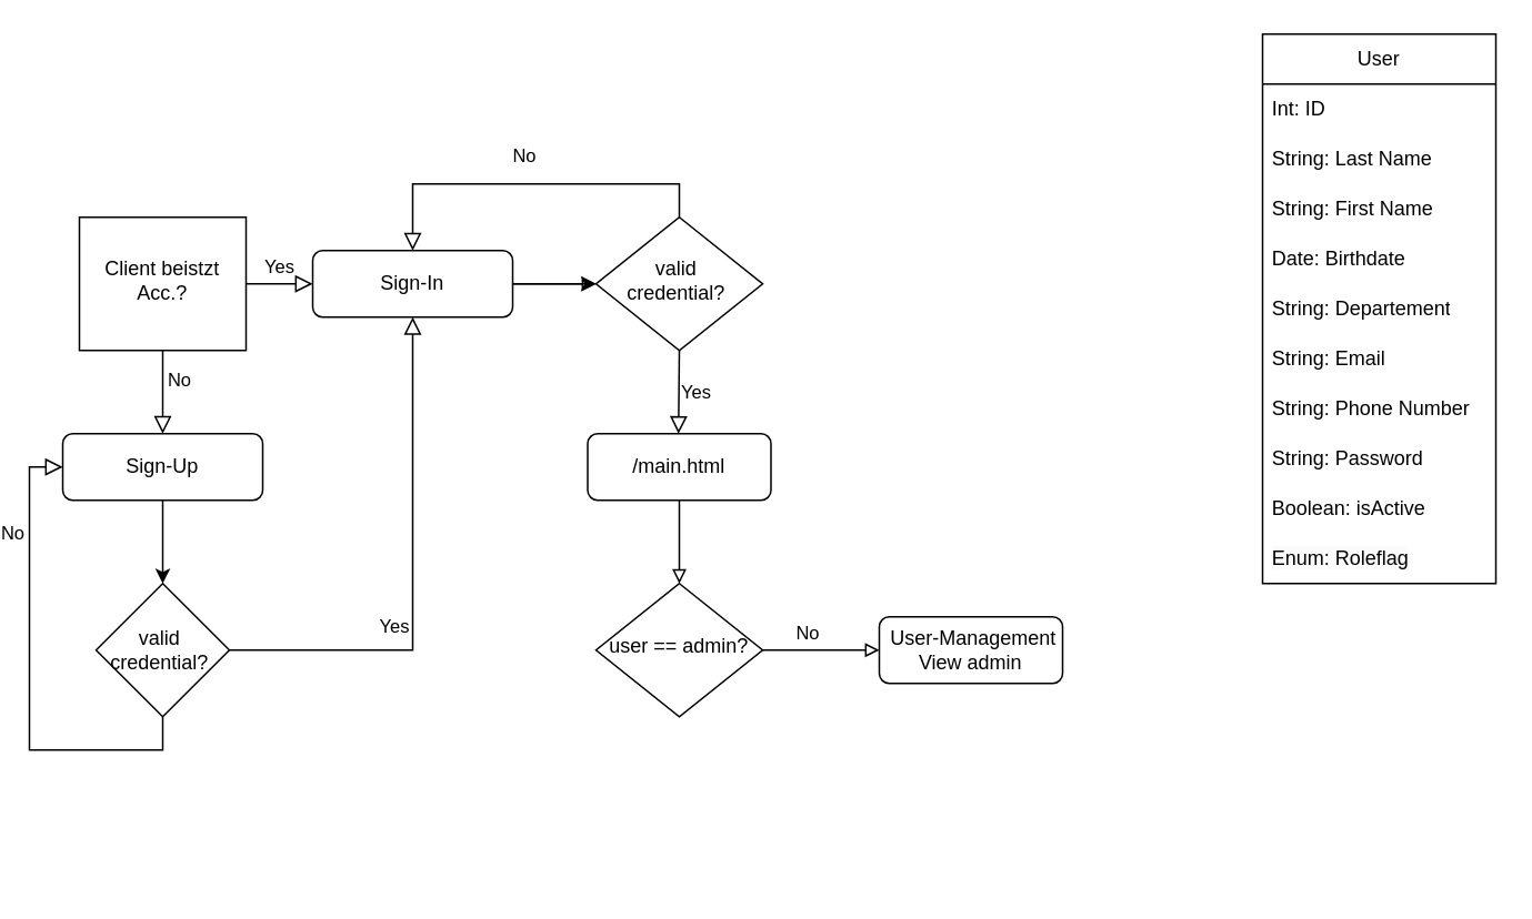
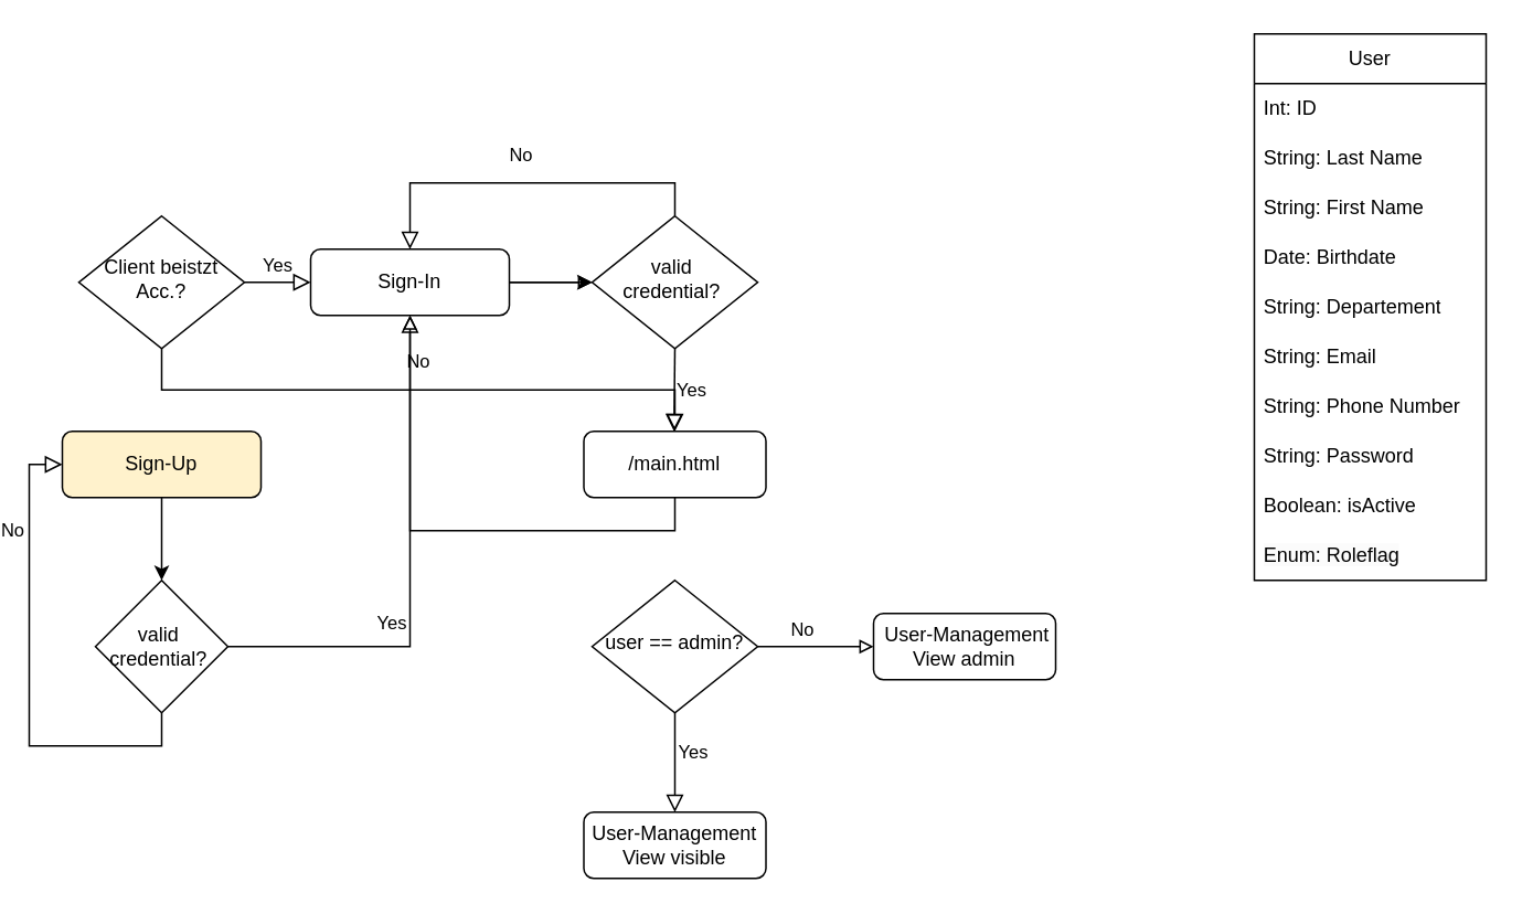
- <mxCell id="3" value="Client beistzt Acc.?" style="whiteSpace=wrap;html=1;shadow=0;fontFamily=Helvetica;fontSize=12;align=center;strokeWidth=1;spacing=6;spacingTop=-4;rounded=0;" parent="1" vertex="1"><mxGeometry x="30" y="130" width="100" height="80" as="geometry" /></mxCell>
+ <mxCell id="3" value="Client beistzt Acc.?" style="rhombus;whiteSpace=wrap;html=1;shadow=0;fontFamily=Helvetica;fontSize=12;align=center;strokeWidth=1;spacing=6;spacingTop=-4;" parent="1" vertex="1"><mxGeometry x="30" y="130" width="100" height="80" as="geometry" /></mxCell>
- <mxCell id="6" value="No&lt;div&gt;&lt;br&gt;&lt;/div&gt;" style="edgeStyle=orthogonalEdgeStyle;rounded=0;html=1;jettySize=auto;orthogonalLoop=1;fontSize=11;endArrow=block;endFill=0;endSize=8;strokeWidth=1;shadow=0;labelBackgroundColor=none;exitX=0.5;exitY=1;exitDx=0;exitDy=0;entryX=0.5;entryY=0;entryDx=0;entryDy=0;" parent="1" source="3" target="5" edge="1"><mxGeometry y="10" relative="1" as="geometry"><mxPoint as="offset" /><mxPoint x="140" y="300" as="sourcePoint" /><mxPoint x="190" y="300" as="targetPoint" /></mxGeometry></mxCell>
+ <mxCell id="6" value="No&lt;div&gt;&lt;br&gt;&lt;/div&gt;" style="edgeStyle=orthogonalEdgeStyle;rounded=0;html=1;jettySize=auto;orthogonalLoop=1;fontSize=11;endArrow=block;endFill=0;endSize=8;strokeWidth=1;shadow=0;labelBackgroundColor=none;exitX=0.5;exitY=1;exitDx=0;exitDy=0;" parent="1" source="3" target="12" edge="1"><mxGeometry y="10" relative="1" as="geometry"><mxPoint as="offset" /><mxPoint x="140" y="300" as="sourcePoint" /><mxPoint x="190" y="300" as="targetPoint" /></mxGeometry></mxCell>
- <mxCell id="5" value="Sign-Up" style="rounded=1;whiteSpace=wrap;html=1;fontSize=12;glass=0;strokeWidth=1;shadow=0;" parent="1" vertex="1"><mxGeometry x="20" y="260" width="120" height="40" as="geometry" /></mxCell>
+ <mxCell id="5" value="Sign-Up" style="rounded=1;whiteSpace=wrap;html=1;fontSize=12;glass=0;strokeWidth=1;shadow=0;fillColor=#fff2cc;" parent="1" vertex="1"><mxGeometry x="20" y="260" width="120" height="40" as="geometry" /></mxCell>
- <mxCell id="11" style="edgeStyle=orthogonalEdgeStyle;rounded=0;orthogonalLoop=1;jettySize=auto;html=1;endArrow=block;endFill=0;entryX=0.5;entryY=0;entryDx=0;entryDy=0;exitX=0.5;exitY=1;exitDx=0;exitDy=0;" parent="1" source="12" target="13" edge="1"><mxGeometry relative="1" as="geometry"><mxPoint x="390" y="350" as="targetPoint" /></mxGeometry></mxCell>
+ <mxCell id="11" style="edgeStyle=orthogonalEdgeStyle;rounded=0;orthogonalLoop=1;jettySize=auto;html=1;endArrow=block;endFill=0;exitX=0.5;exitY=1;exitDx=0;exitDy=0;" parent="1" source="12" target="33" edge="1"><mxGeometry relative="1" as="geometry"><mxPoint x="390" y="350" as="targetPoint" /></mxGeometry></mxCell>
+ <mxCell id="14" value="Yes" style="edgeStyle=orthogonalEdgeStyle;rounded=0;html=1;jettySize=auto;orthogonalLoop=1;fontSize=11;endArrow=block;endFill=0;endSize=8;strokeWidth=1;shadow=0;labelBackgroundColor=none;exitX=0.5;exitY=1;exitDx=0;exitDy=0;entryX=0.5;entryY=0;entryDx=0;entryDy=0;" parent="1" source="13" target="16" edge="1"><mxGeometry x="-0.2" y="11" relative="1" as="geometry"><mxPoint as="offset" /><mxPoint x="339" y="490" as="sourcePoint" /><mxPoint x="395" y="500" as="targetPoint" /></mxGeometry></mxCell>
+ <mxCell id="16" value="User-Management View visible" style="rounded=1;whiteSpace=wrap;html=1;fontSize=12;glass=0;strokeWidth=1;shadow=0;" parent="1" vertex="1"><mxGeometry x="335" y="490" width="110" height="40" as="geometry" /></mxCell>
